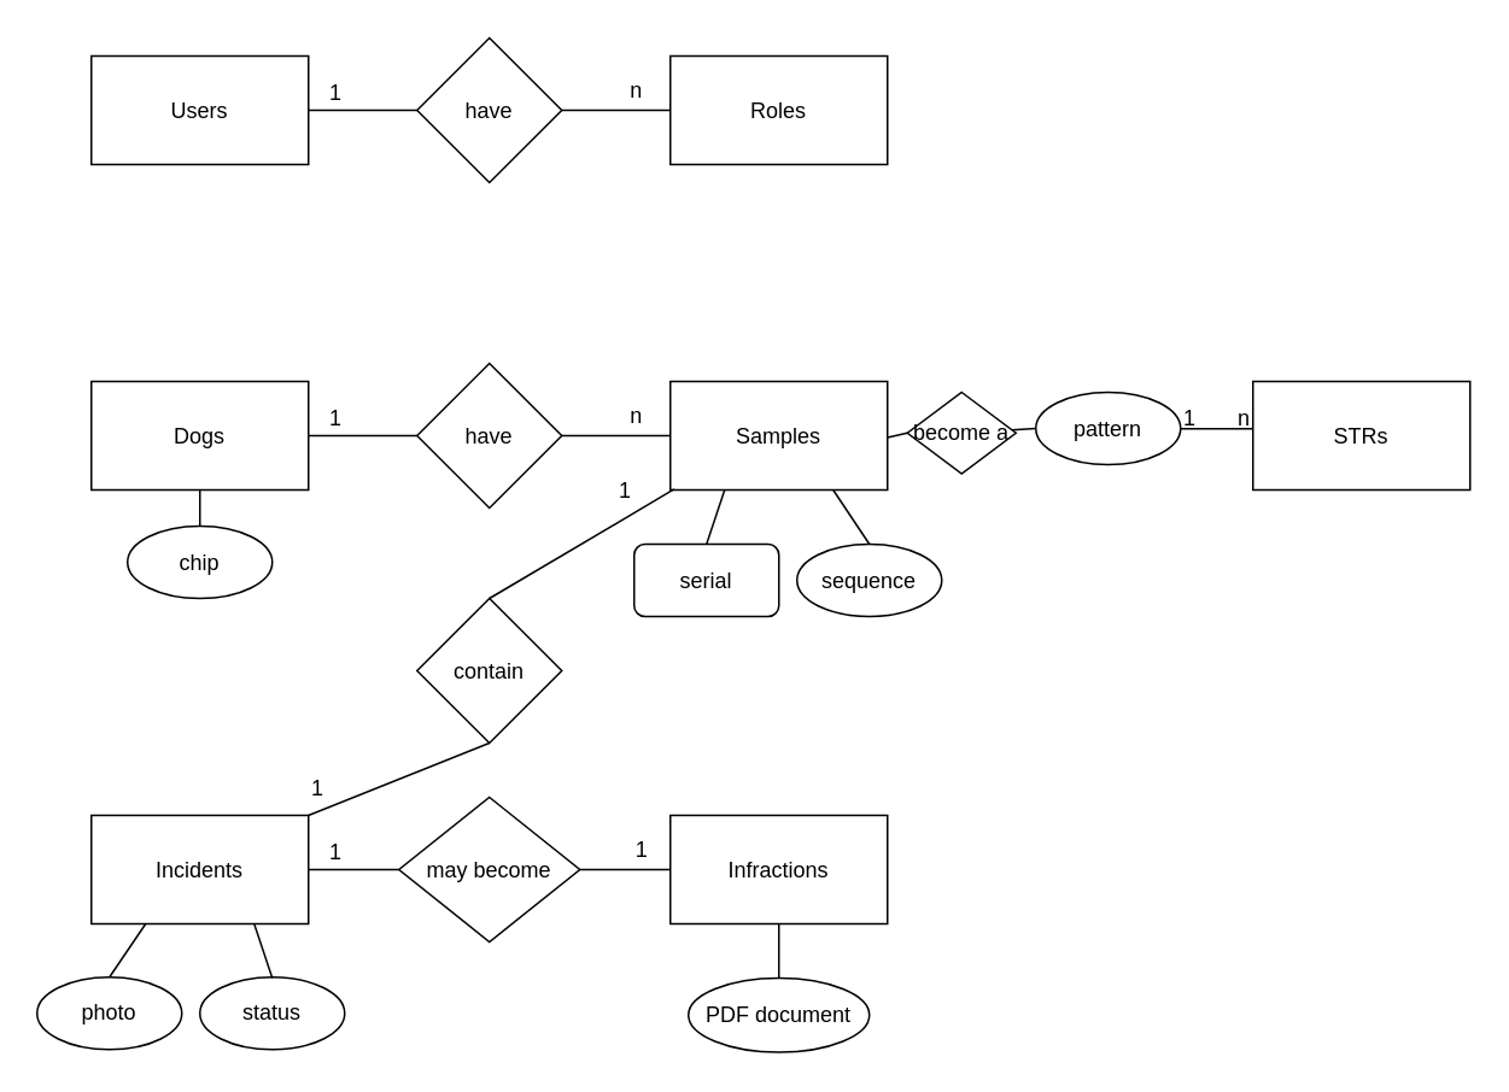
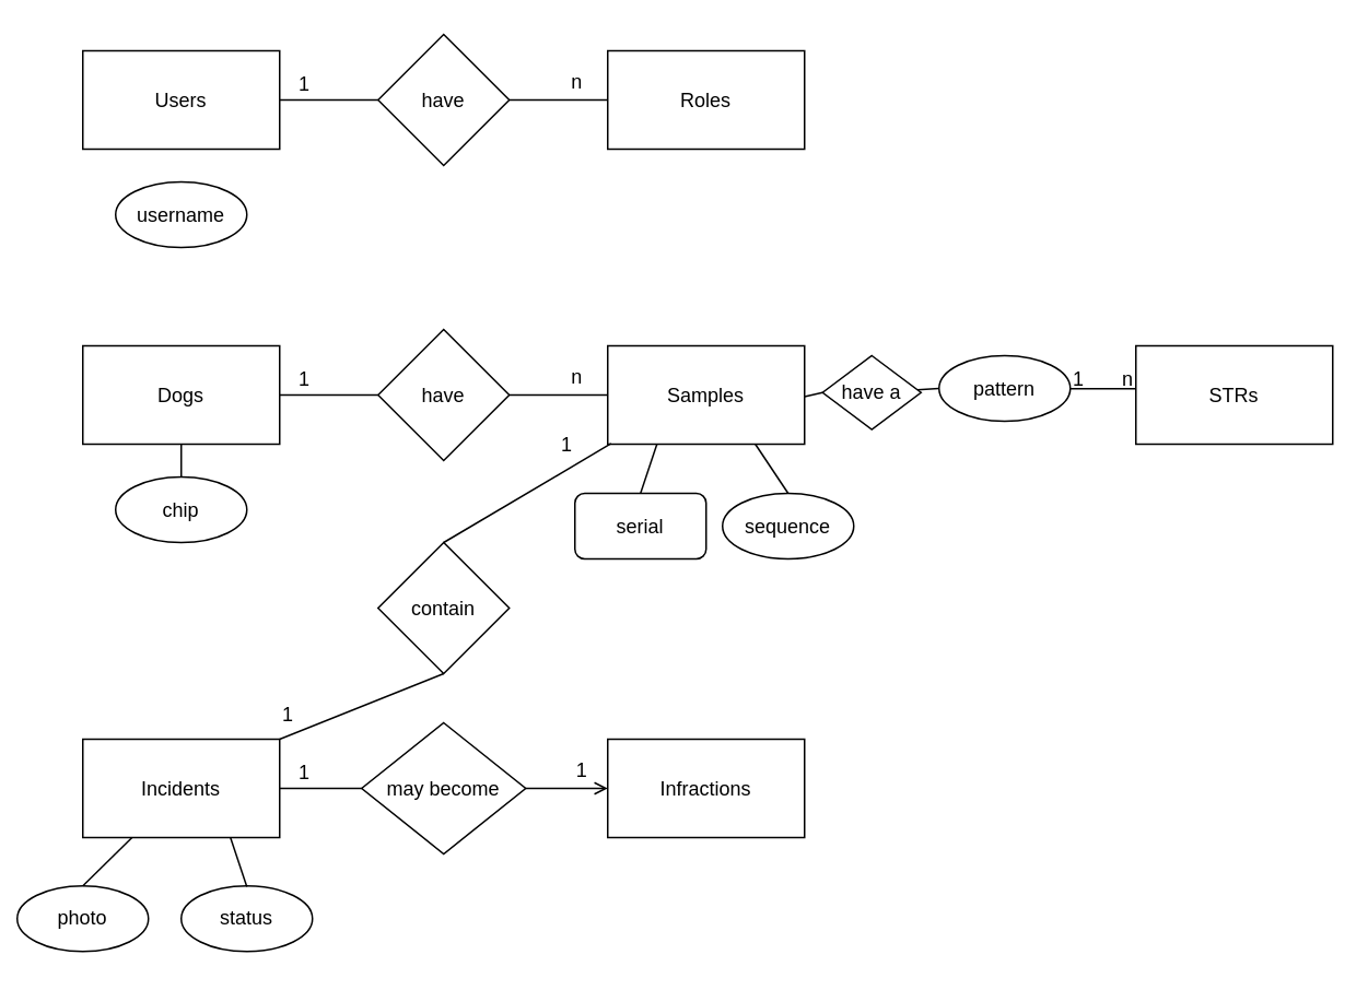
+ <mxCell id="28" value="username" style="ellipse;whiteSpace=wrap;html=1;" vertex="1" parent="1"><mxGeometry x="70" y="110.5" width="80" height="40" as="geometry" /></mxCell>
- <mxCell id="47" value="become a" style="rhombus;whiteSpace=wrap;html=1;" vertex="1" parent="1"><mxGeometry x="501" y="216.5" width="60" height="45" as="geometry" /></mxCell>
+ <mxCell id="47" value="have a" style="rhombus;whiteSpace=wrap;html=1;" vertex="1" parent="1"><mxGeometry x="501" y="216.5" width="60" height="45" as="geometry" /></mxCell>
- <mxCell id="20" value="" style="endArrow=none;html=1;entryX=0;entryY=0.5;entryDx=0;entryDy=0;exitX=1;exitY=0.5;exitDx=0;exitDy=0;" edge="1" parent="1" source="18" target="17"><mxGeometry width="50" height="50" relative="1" as="geometry"><mxPoint x="310" y="510.5" as="sourcePoint" /><mxPoint x="360" y="460.5" as="targetPoint" /></mxGeometry></mxCell>
+ <mxCell id="20" value="" style="endArrow=open;html=1;entryX=0;entryY=0.5;entryDx=0;entryDy=0;exitX=1;exitY=0.5;exitDx=0;exitDy=0;" edge="1" parent="1" source="18" target="17"><mxGeometry width="50" height="50" relative="1" as="geometry"><mxPoint x="310" y="510.5" as="sourcePoint" /><mxPoint x="360" y="460.5" as="targetPoint" /></mxGeometry></mxCell>
- <mxCell id="36" value="" style="endArrow=none;html=1;exitX=0.5;exitY=0;exitDx=0;exitDy=0;entryX=0.5;entryY=1;entryDx=0;entryDy=0;" edge="1" parent="1" source="35" target="17"><mxGeometry width="50" height="50" relative="1" as="geometry"><mxPoint x="410" y="540.5" as="sourcePoint" /><mxPoint x="460" y="490.5" as="targetPoint" /></mxGeometry></mxCell>
- <mxCell id="32" value="photo" style="ellipse;whiteSpace=wrap;html=1;" vertex="1" parent="1"><mxGeometry x="20" y="540" width="80" height="40" as="geometry" /></mxCell>
+ <mxCell id="32" value="photo" style="ellipse;whiteSpace=wrap;html=1;" vertex="1" parent="1"><mxGeometry x="10" y="540" width="80" height="40" as="geometry" /></mxCell>
- <mxCell id="35" value="PDF document" style="ellipse;whiteSpace=wrap;html=1;" vertex="1" parent="1"><mxGeometry x="380" y="540.5" width="100" height="41" as="geometry" /></mxCell>
